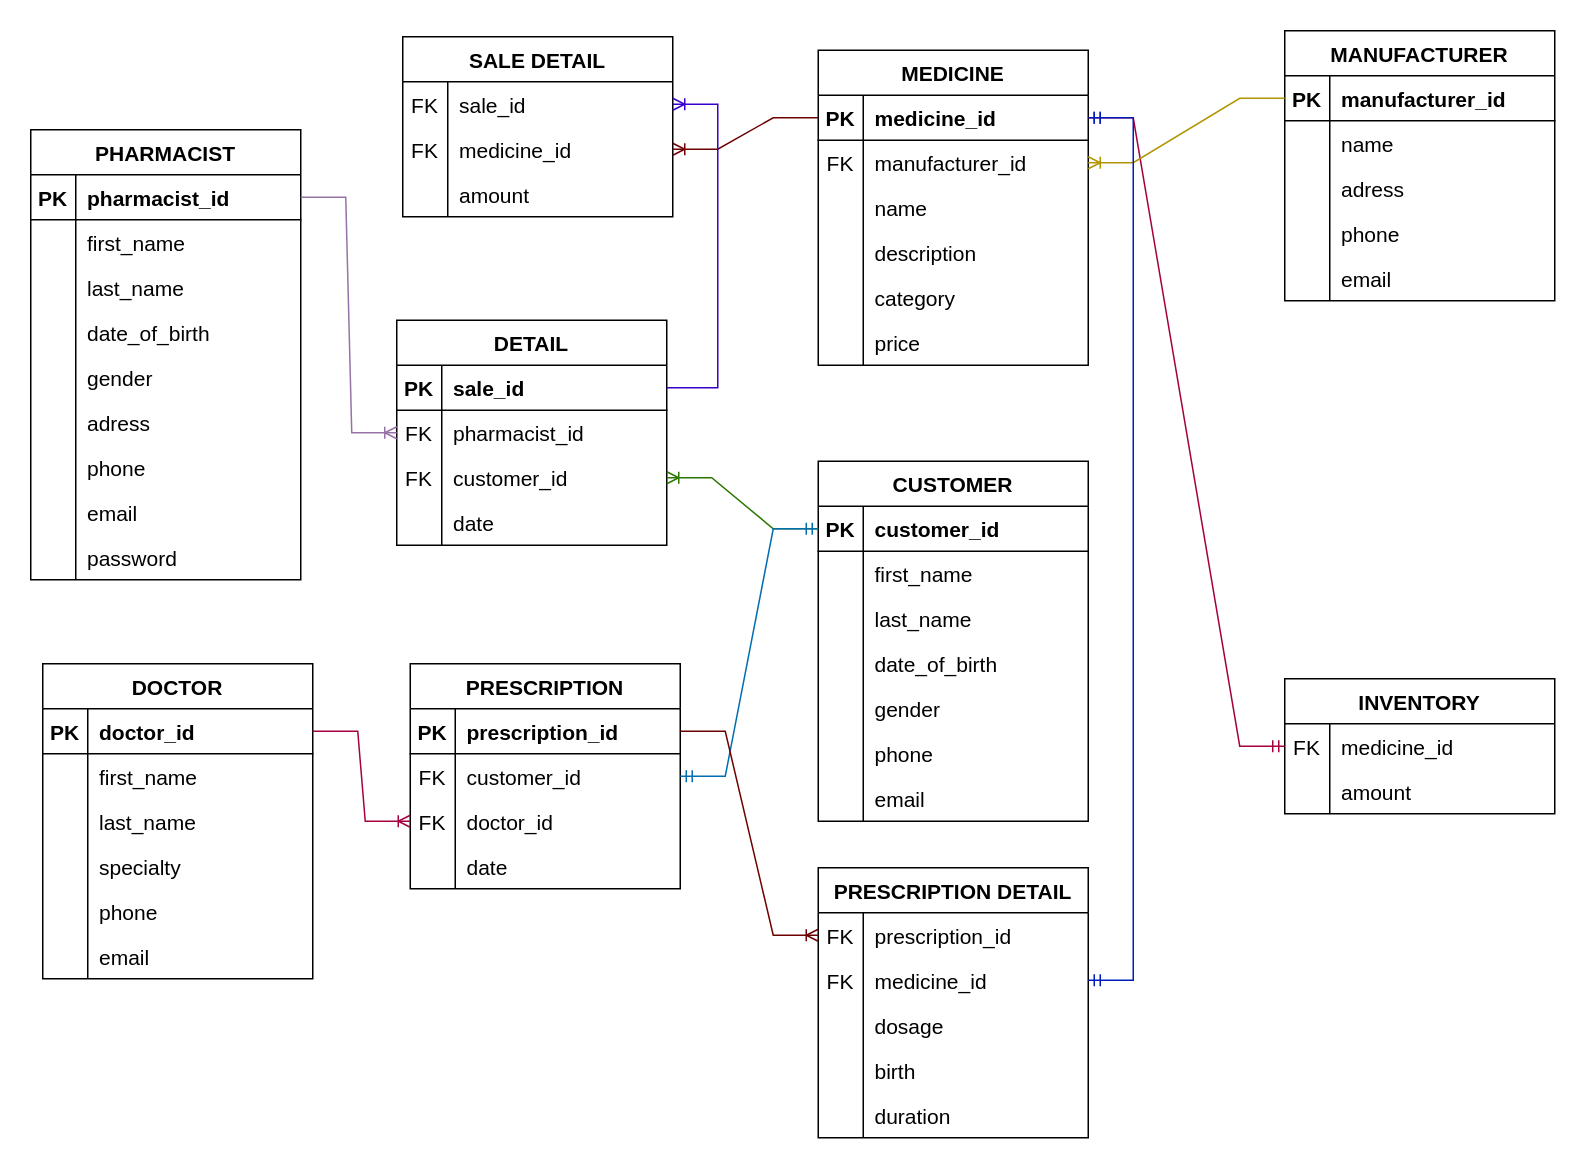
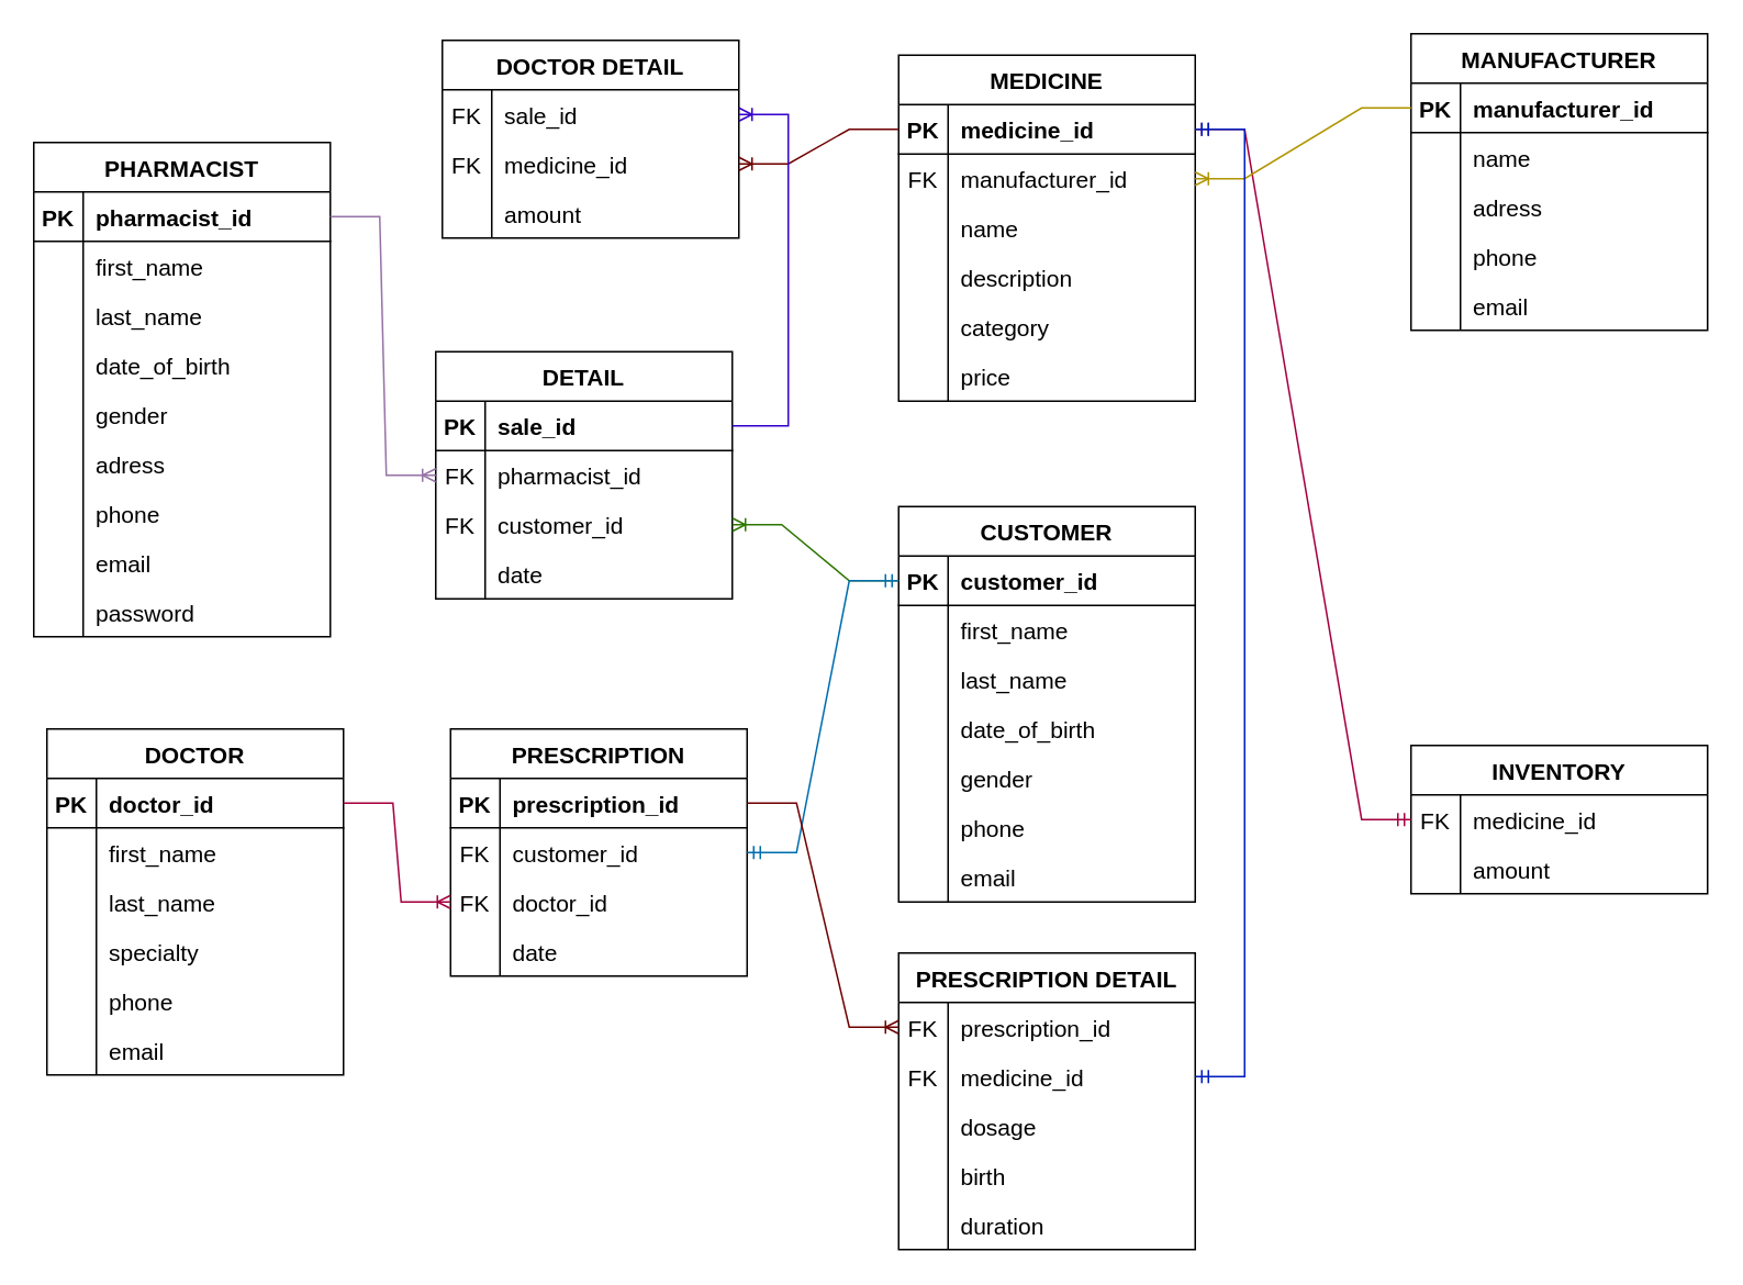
- <mxCell id="52" value="SALE DETAIL" style="shape=table;startSize=30;container=1;collapsible=1;childLayout=tableLayout;fixedRows=1;rowLines=0;fontStyle=1;align=center;resizeLast=1;fontSize=14;" parent="1" vertex="1"><mxGeometry x="268" y="24" width="180" height="120" as="geometry" /></mxCell>
+ <mxCell id="52" value="DOCTOR DETAIL" style="shape=table;startSize=30;container=1;collapsible=1;childLayout=tableLayout;fixedRows=1;rowLines=0;fontStyle=1;align=center;resizeLast=1;fontSize=14;" parent="1" vertex="1"><mxGeometry x="268" y="24" width="180" height="120" as="geometry" /></mxCell>
